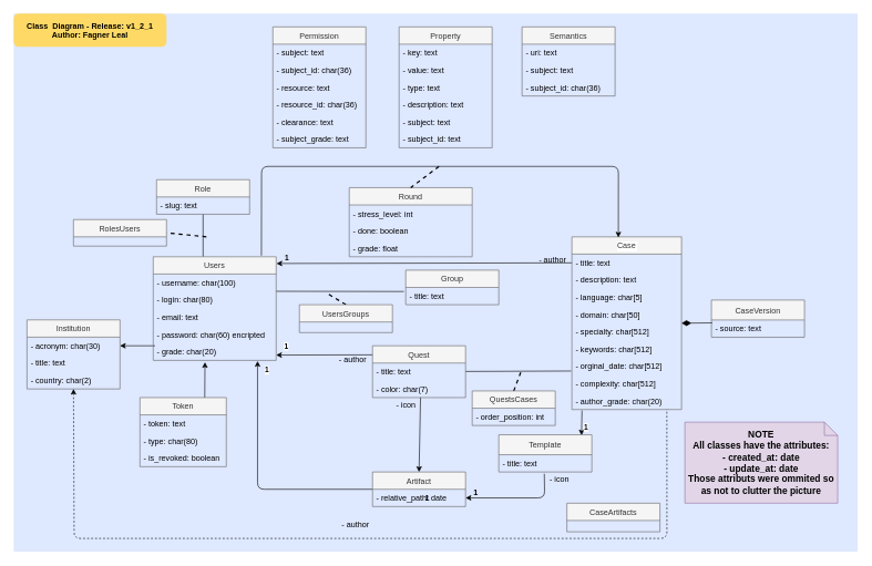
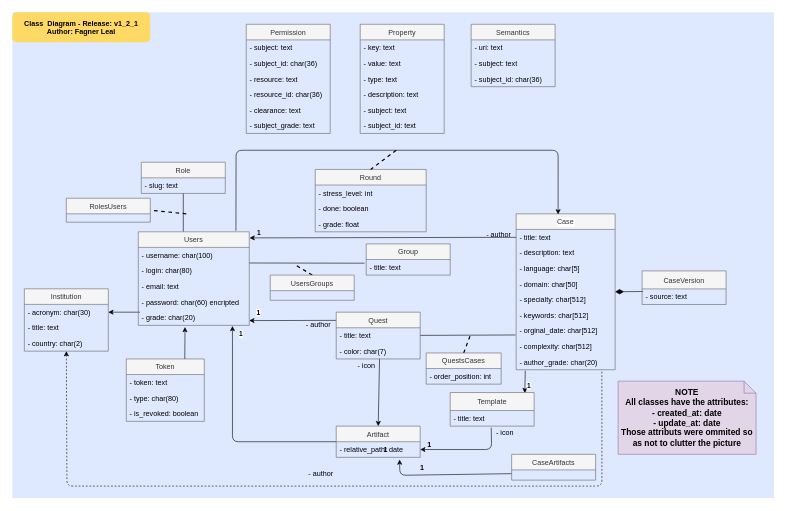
+ <mxCell id="21" value="" style="endArrow=classic;endFill=1;html=1;entryX=0.755;entryY=1.143;entryDx=0;entryDy=0;startArrow=none;startFill=0;entryPerimeter=0;exitX=0;exitY=0.75;exitDx=0;exitDy=0;" parent="1" source="90" target="87" edge="1"><mxGeometry width="160" relative="1" as="geometry"><mxPoint x="900" y="820" as="sourcePoint" /><mxPoint x="698.18" y="819.76" as="targetPoint" /><Array as="points"><mxPoint x="666" y="792" /></Array></mxGeometry></mxCell>
+ <mxCell id="22" value="&lt;font style=&quot;font-size: 12px&quot;&gt;&lt;b&gt;1&lt;/b&gt;&lt;/font&gt;" style="edgeLabel;html=1;align=center;verticalAlign=middle;resizable=0;points=[];labelBackgroundColor=none;" parent="21" vertex="1" connectable="0"><mxGeometry x="-0.765" y="-3" relative="1" as="geometry"><mxPoint x="-124.84" y="-7.81" as="offset" /></mxGeometry></mxCell>
